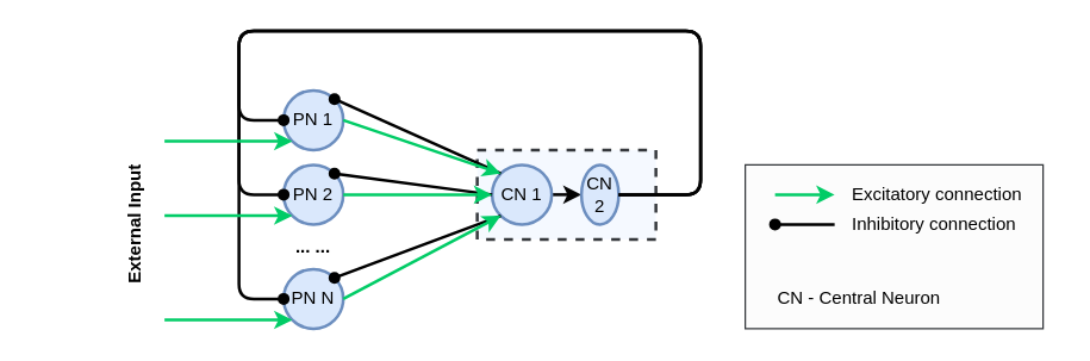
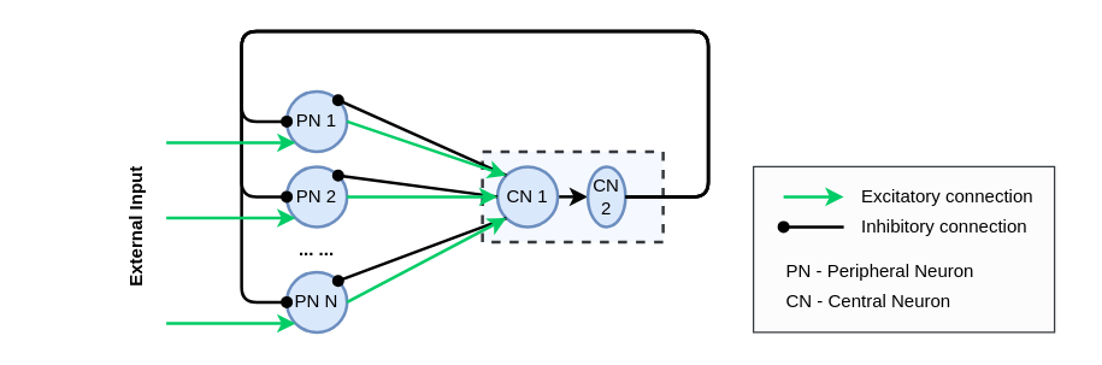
+ <mxCell id="28" value="PN - Peripheral Neuron" style="text;html=1;strokeColor=none;fillColor=none;align=left;verticalAlign=middle;whiteSpace=wrap;rounded=0;shadow=0;" vertex="1" parent="1"><mxGeometry x="520" y="170" width="160" height="20" as="geometry" /></mxCell>
